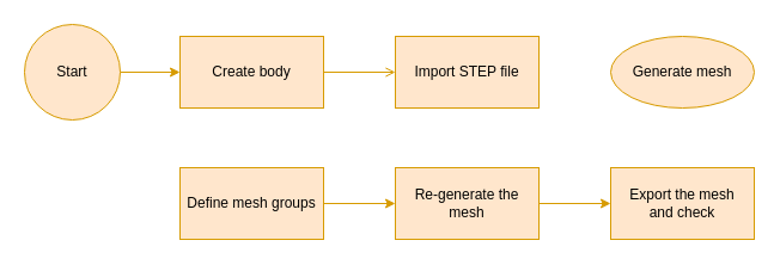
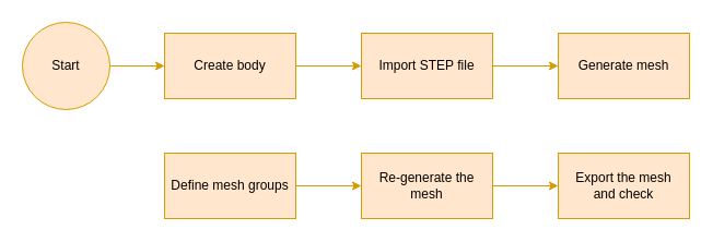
- <mxCell id="4" style="edgeStyle=orthogonalEdgeStyle;rounded=0;orthogonalLoop=1;jettySize=auto;html=1;exitX=1;exitY=0.5;exitDx=0;exitDy=0;entryX=0;entryY=0.5;entryDx=0;entryDy=0;fillColor=#ffe6cc;strokeColor=#d79b00;endArrow=open;" edge="1" parent="1" source="5" target="7"><mxGeometry relative="1" as="geometry" /></mxCell>
+ <mxCell id="4" style="edgeStyle=orthogonalEdgeStyle;rounded=0;orthogonalLoop=1;jettySize=auto;html=1;exitX=1;exitY=0.5;exitDx=0;exitDy=0;entryX=0;entryY=0.5;entryDx=0;entryDy=0;fillColor=#ffe6cc;strokeColor=#d79b00;" edge="1" parent="1" source="5" target="7"><mxGeometry relative="1" as="geometry" /></mxCell>
+ <mxCell id="6" style="edgeStyle=orthogonalEdgeStyle;rounded=0;orthogonalLoop=1;jettySize=auto;html=1;exitX=1;exitY=0.5;exitDx=0;exitDy=0;entryX=0;entryY=0.5;entryDx=0;entryDy=0;fillColor=#ffe6cc;strokeColor=#d79b00;" edge="1" parent="1" source="7" target="8"><mxGeometry relative="1" as="geometry" /></mxCell>
- <mxCell id="8" value="Generate mesh" style="ellipse;whiteSpace=wrap;html=1;fillColor=#ffe6cc;strokeColor=#d79b00;" vertex="1" parent="1"><mxGeometry x="510" y="30" width="120" height="60" as="geometry" /></mxCell>
+ <mxCell id="8" value="Generate mesh" style="rounded=0;whiteSpace=wrap;html=1;fillColor=#ffe6cc;strokeColor=#d79b00;" vertex="1" parent="1"><mxGeometry x="510" y="30" width="120" height="60" as="geometry" /></mxCell>
